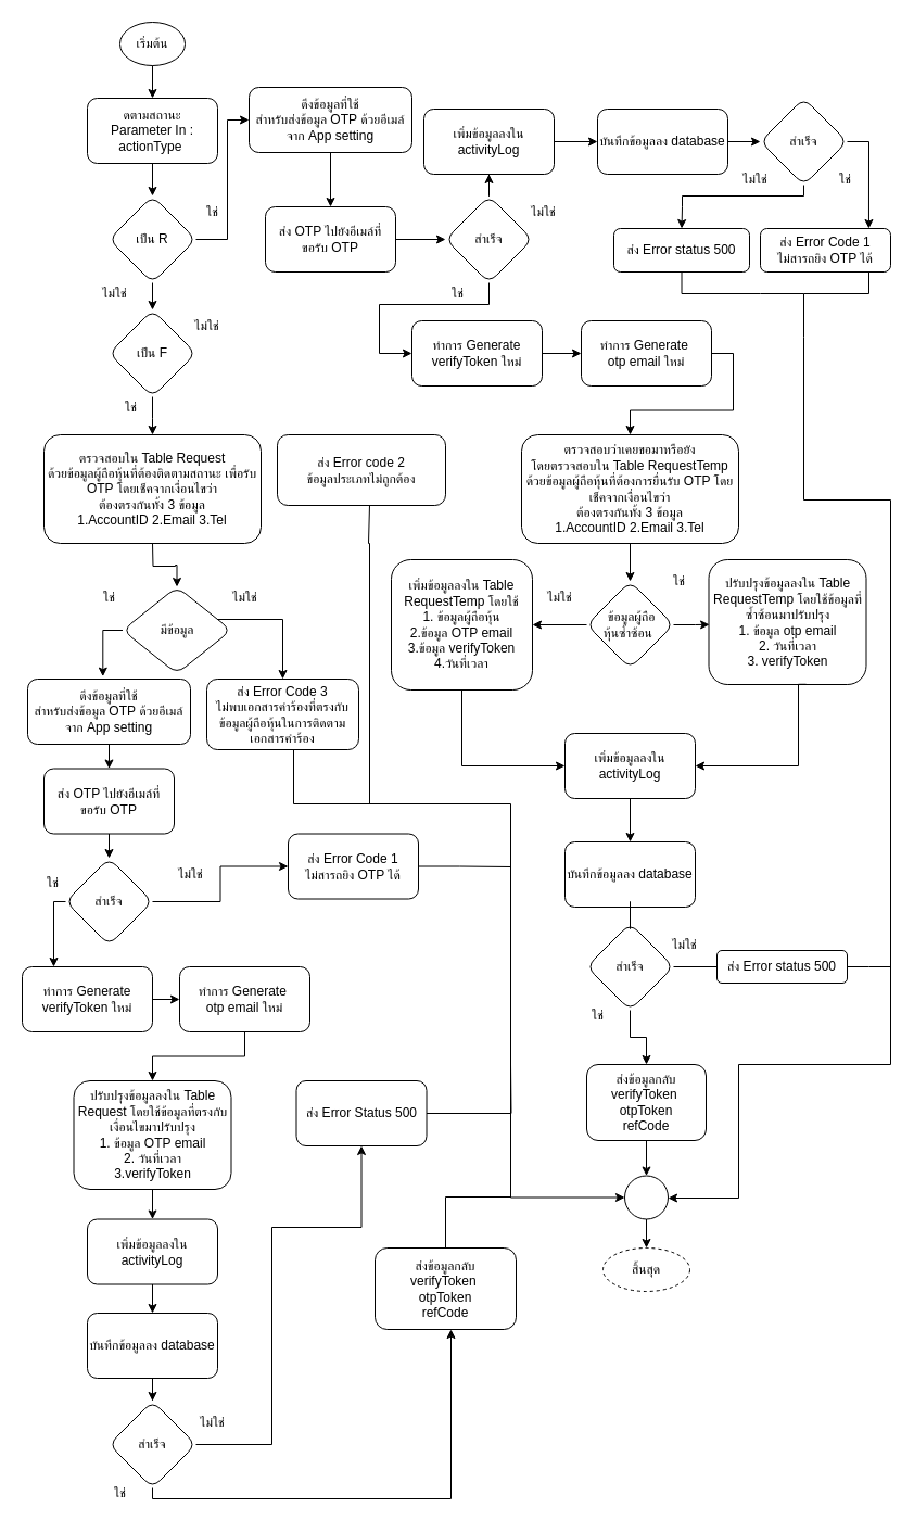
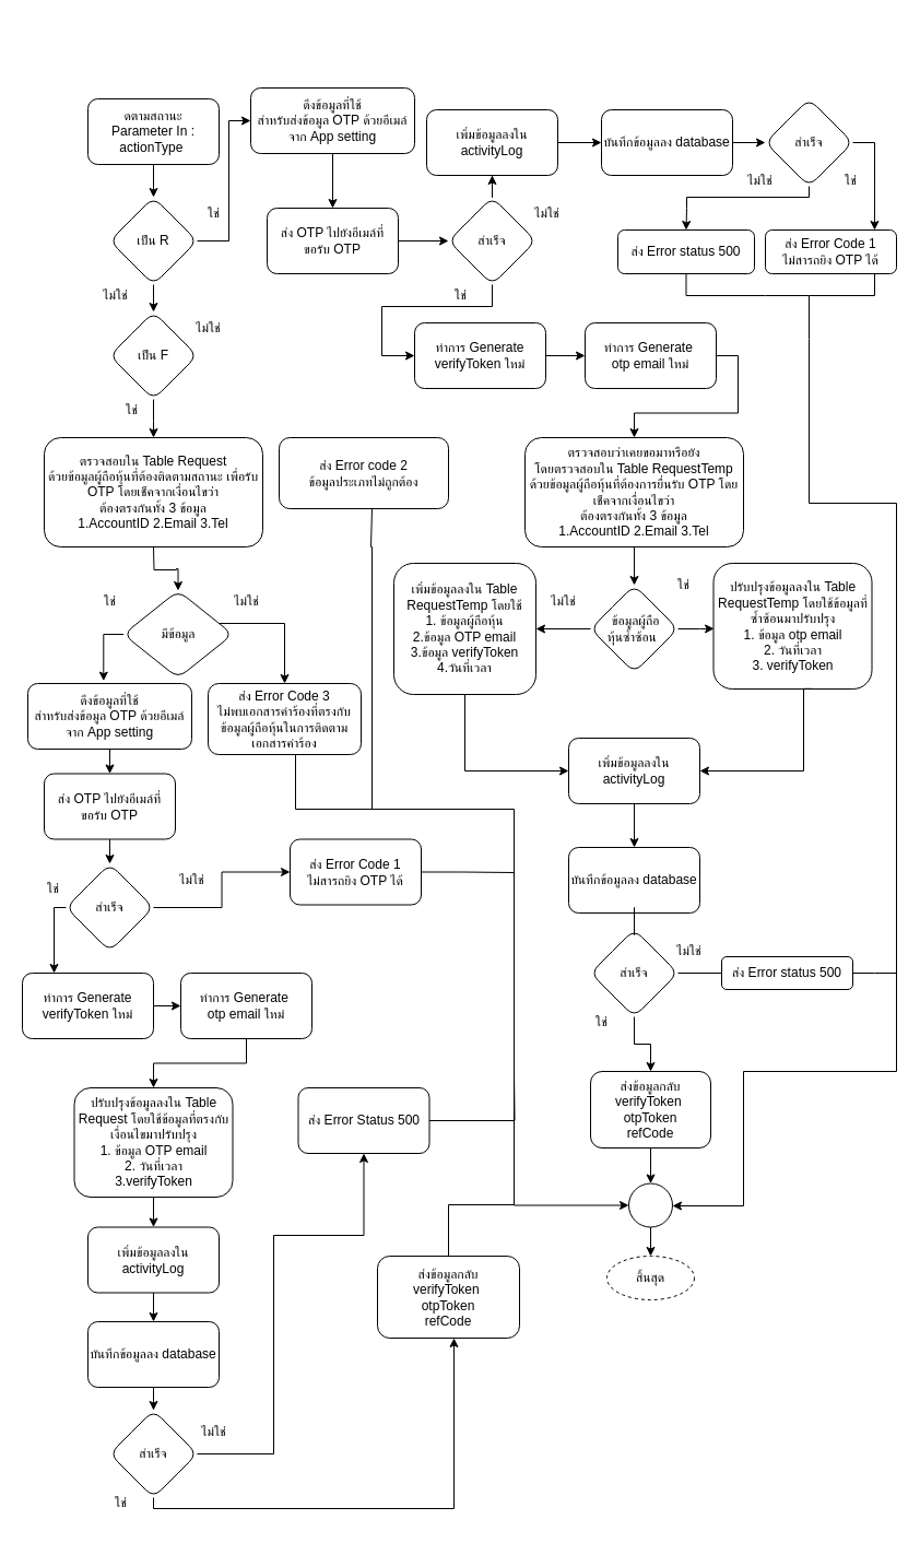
- <mxCell id="2" value="เริ่มต้น" style="ellipse;whiteSpace=wrap;html=1;" parent="1" vertex="1"><mxGeometry x="110" y="20" width="60" height="40" as="geometry" /></mxCell>
- <mxCell id="4" value="" style="edgeStyle=orthogonalEdgeStyle;rounded=0;orthogonalLoop=1;jettySize=auto;html=1;" parent="1" source="2" target="3" edge="1"><mxGeometry relative="1" as="geometry" /></mxCell>
